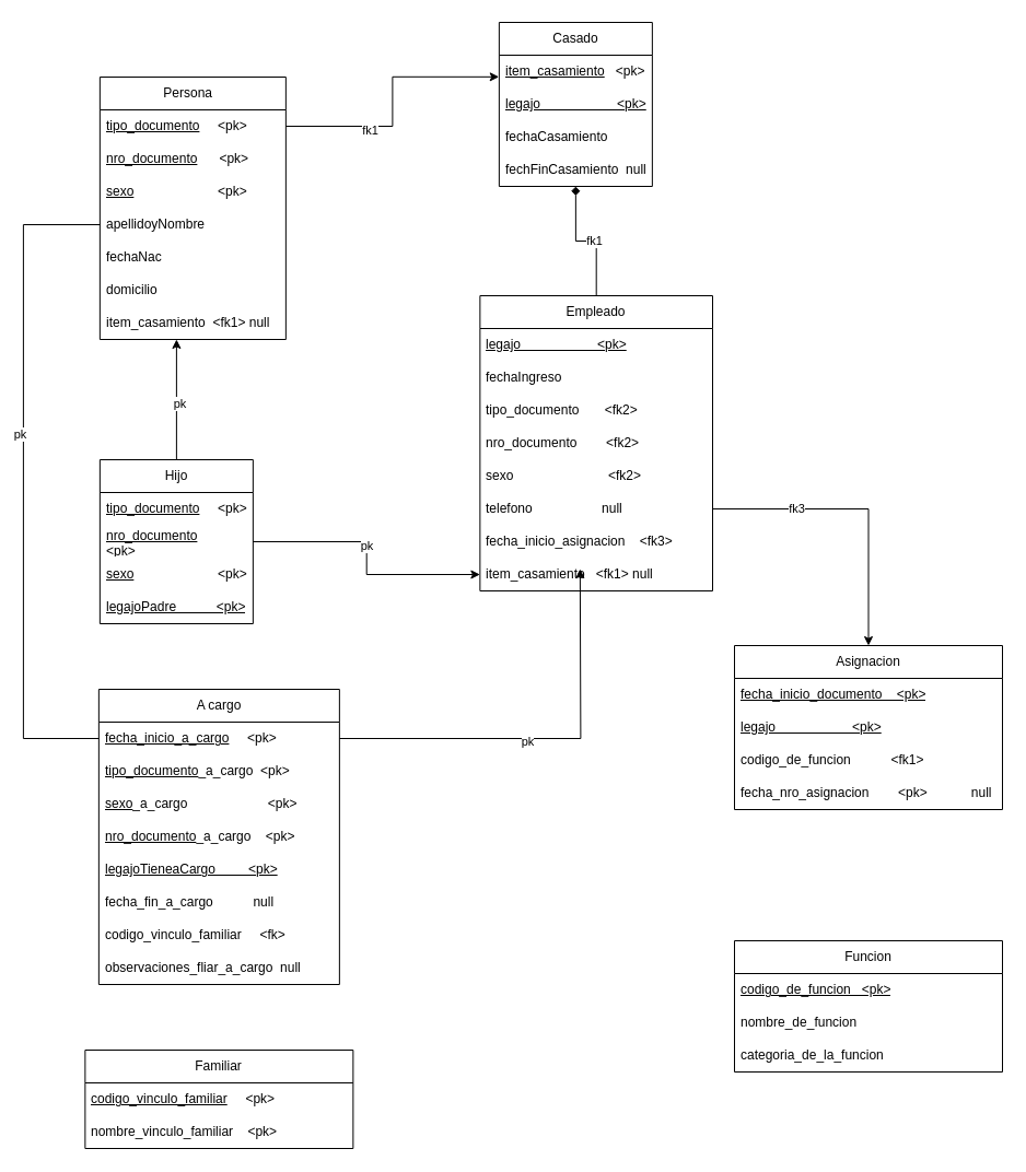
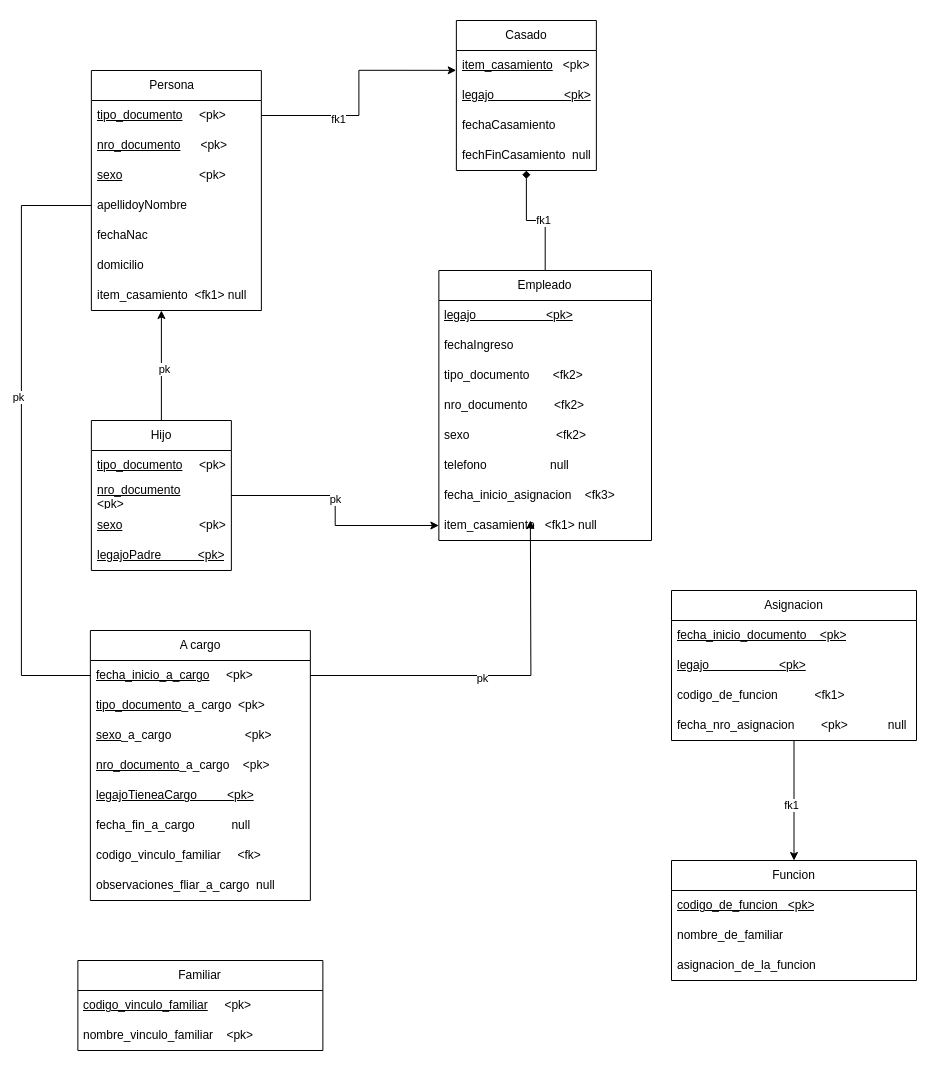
- <mxCell id="58" style="edgeStyle=orthogonalEdgeStyle;rounded=0;orthogonalLoop=1;jettySize=auto;html=1;" edge="1" parent="1" source="23" target="53"><mxGeometry relative="1" as="geometry" /></mxCell>
- <mxCell id="59" value="fk3" style="edgeLabel;html=1;align=center;verticalAlign=middle;resizable=0;points=[];" vertex="1" connectable="0" parent="58"><mxGeometry x="-0.423" y="1" relative="1" as="geometry"><mxPoint x="-1" as="offset" /></mxGeometry></mxCell>
+ <mxCell id="64" style="edgeStyle=orthogonalEdgeStyle;rounded=0;orthogonalLoop=1;jettySize=auto;html=1;entryX=0.5;entryY=0;entryDx=0;entryDy=0;" edge="1" parent="1" source="53" target="60"><mxGeometry relative="1" as="geometry" /></mxCell>
+ <mxCell id="65" value="fk1" style="edgeLabel;html=1;align=center;verticalAlign=middle;resizable=0;points=[];" vertex="1" connectable="0" parent="64"><mxGeometry x="0.067" y="-3" relative="1" as="geometry"><mxPoint as="offset" /></mxGeometry></mxCell>
- <mxCell id="62" value="nombre_de_funcion &amp;nbsp; &amp;nbsp; &amp;nbsp;&amp;nbsp; " style="text;strokeColor=none;fillColor=none;align=left;verticalAlign=middle;spacingLeft=4;spacingRight=4;overflow=hidden;points=[[0,0.5],[1,0.5]];portConstraint=eastwest;rotatable=0;whiteSpace=wrap;html=1;" vertex="1" parent="60"><mxGeometry y="60" width="245" height="30" as="geometry" /></mxCell>
+ <mxCell id="62" value="nombre_de_familiar &amp;nbsp; &amp;nbsp; &amp;nbsp;&amp;nbsp; " style="text;strokeColor=none;fillColor=none;align=left;verticalAlign=middle;spacingLeft=4;spacingRight=4;overflow=hidden;points=[[0,0.5],[1,0.5]];portConstraint=eastwest;rotatable=0;whiteSpace=wrap;html=1;" vertex="1" parent="60"><mxGeometry y="60" width="245" height="30" as="geometry" /></mxCell>
- <mxCell id="63" value="categoria_de_la_funcion" style="text;strokeColor=none;fillColor=none;align=left;verticalAlign=middle;spacingLeft=4;spacingRight=4;overflow=hidden;points=[[0,0.5],[1,0.5]];portConstraint=eastwest;rotatable=0;whiteSpace=wrap;html=1;" vertex="1" parent="60"><mxGeometry y="90" width="245" height="30" as="geometry" /></mxCell>
+ <mxCell id="63" value="asignacion_de_la_funcion" style="text;strokeColor=none;fillColor=none;align=left;verticalAlign=middle;spacingLeft=4;spacingRight=4;overflow=hidden;points=[[0,0.5],[1,0.5]];portConstraint=eastwest;rotatable=0;whiteSpace=wrap;html=1;" vertex="1" parent="60"><mxGeometry y="90" width="245" height="30" as="geometry" /></mxCell>
